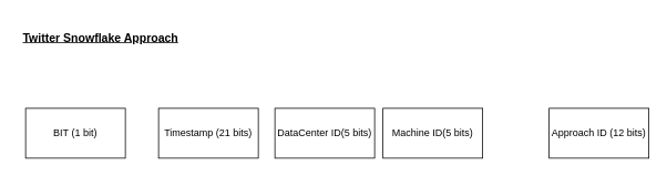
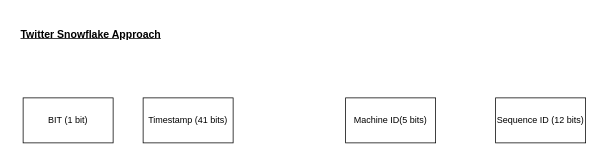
- <mxCell id="5" value="Timestamp (21 bits)" style="rounded=0;whiteSpace=wrap;html=1;" vertex="1" parent="1"><mxGeometry x="190" y="130" width="120" height="60" as="geometry" /></mxCell>
+ <mxCell id="5" value="Timestamp (41 bits)" style="rounded=0;whiteSpace=wrap;html=1;" vertex="1" parent="1"><mxGeometry x="190" y="130" width="120" height="60" as="geometry" /></mxCell>
- <mxCell id="6" value="DataCenter ID(5 bits)" style="rounded=0;whiteSpace=wrap;html=1;" vertex="1" parent="1"><mxGeometry x="330" y="130" width="120" height="60" as="geometry" /></mxCell>
- <mxCell id="7" value="Approach ID (12 bits)" style="rounded=0;whiteSpace=wrap;html=1;" vertex="1" parent="1"><mxGeometry x="660" y="130" width="120" height="60" as="geometry" /></mxCell>
+ <mxCell id="7" value="Sequence ID (12 bits)" style="rounded=0;whiteSpace=wrap;html=1;" vertex="1" parent="1"><mxGeometry x="660" y="130" width="120" height="60" as="geometry" /></mxCell>
